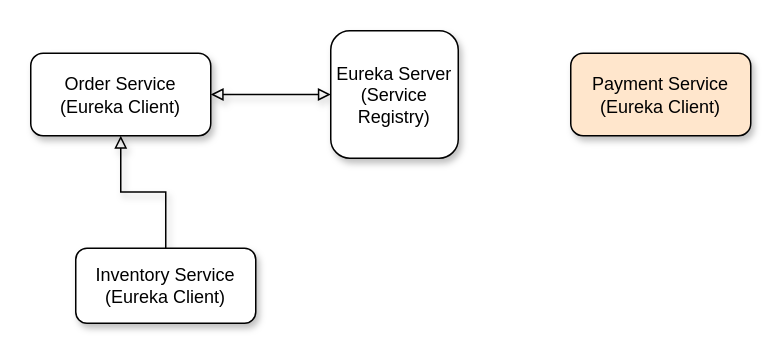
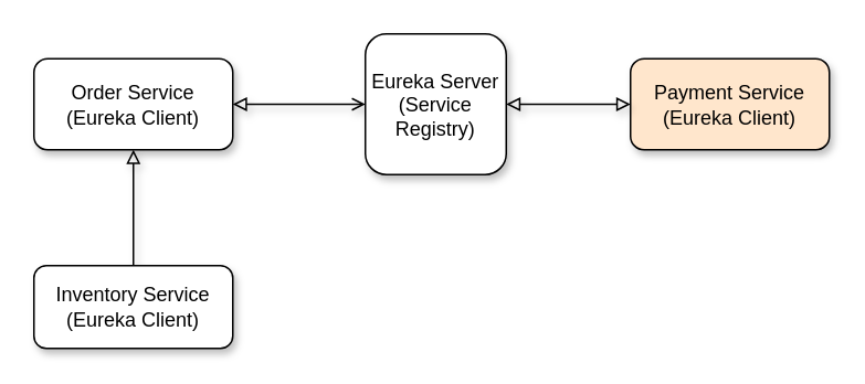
- <mxCell id="2" style="edgeStyle=orthogonalEdgeStyle;rounded=0;orthogonalLoop=1;jettySize=auto;html=1;entryX=0;entryY=0.5;entryDx=0;entryDy=0;endArrow=block;endFill=0;startArrow=block;startFill=0;shadow=1;" parent="1" source="3" target="8" edge="1"><mxGeometry relative="1" as="geometry" /></mxCell>
+ <mxCell id="2" style="edgeStyle=orthogonalEdgeStyle;rounded=0;orthogonalLoop=1;jettySize=auto;html=1;entryX=0;entryY=0.5;entryDx=0;entryDy=0;endArrow=open;endFill=0;startArrow=block;startFill=0;shadow=1;" parent="1" source="3" target="8" edge="1"><mxGeometry relative="1" as="geometry" /></mxCell>
+ <mxCell id="7" style="edgeStyle=orthogonalEdgeStyle;rounded=0;orthogonalLoop=1;jettySize=auto;html=1;entryX=0;entryY=0.5;entryDx=0;entryDy=0;endArrow=block;endFill=0;startArrow=block;startFill=0;shadow=1;" parent="1" source="8" target="4" edge="1"><mxGeometry relative="1" as="geometry" /></mxCell>
- <mxCell id="6" value="Inventory Service&lt;br&gt;(Eureka Client)" style="rounded=1;whiteSpace=wrap;html=1;shadow=1;" parent="1" vertex="1"><mxGeometry x="50" y="165" width="120" height="50" as="geometry" /></mxCell>
+ <mxCell id="6" value="Inventory Service&lt;br&gt;(Eureka Client)" style="rounded=1;whiteSpace=wrap;html=1;shadow=1;" parent="1" vertex="1"><mxGeometry x="20" y="160" width="120" height="50" as="geometry" /></mxCell>
